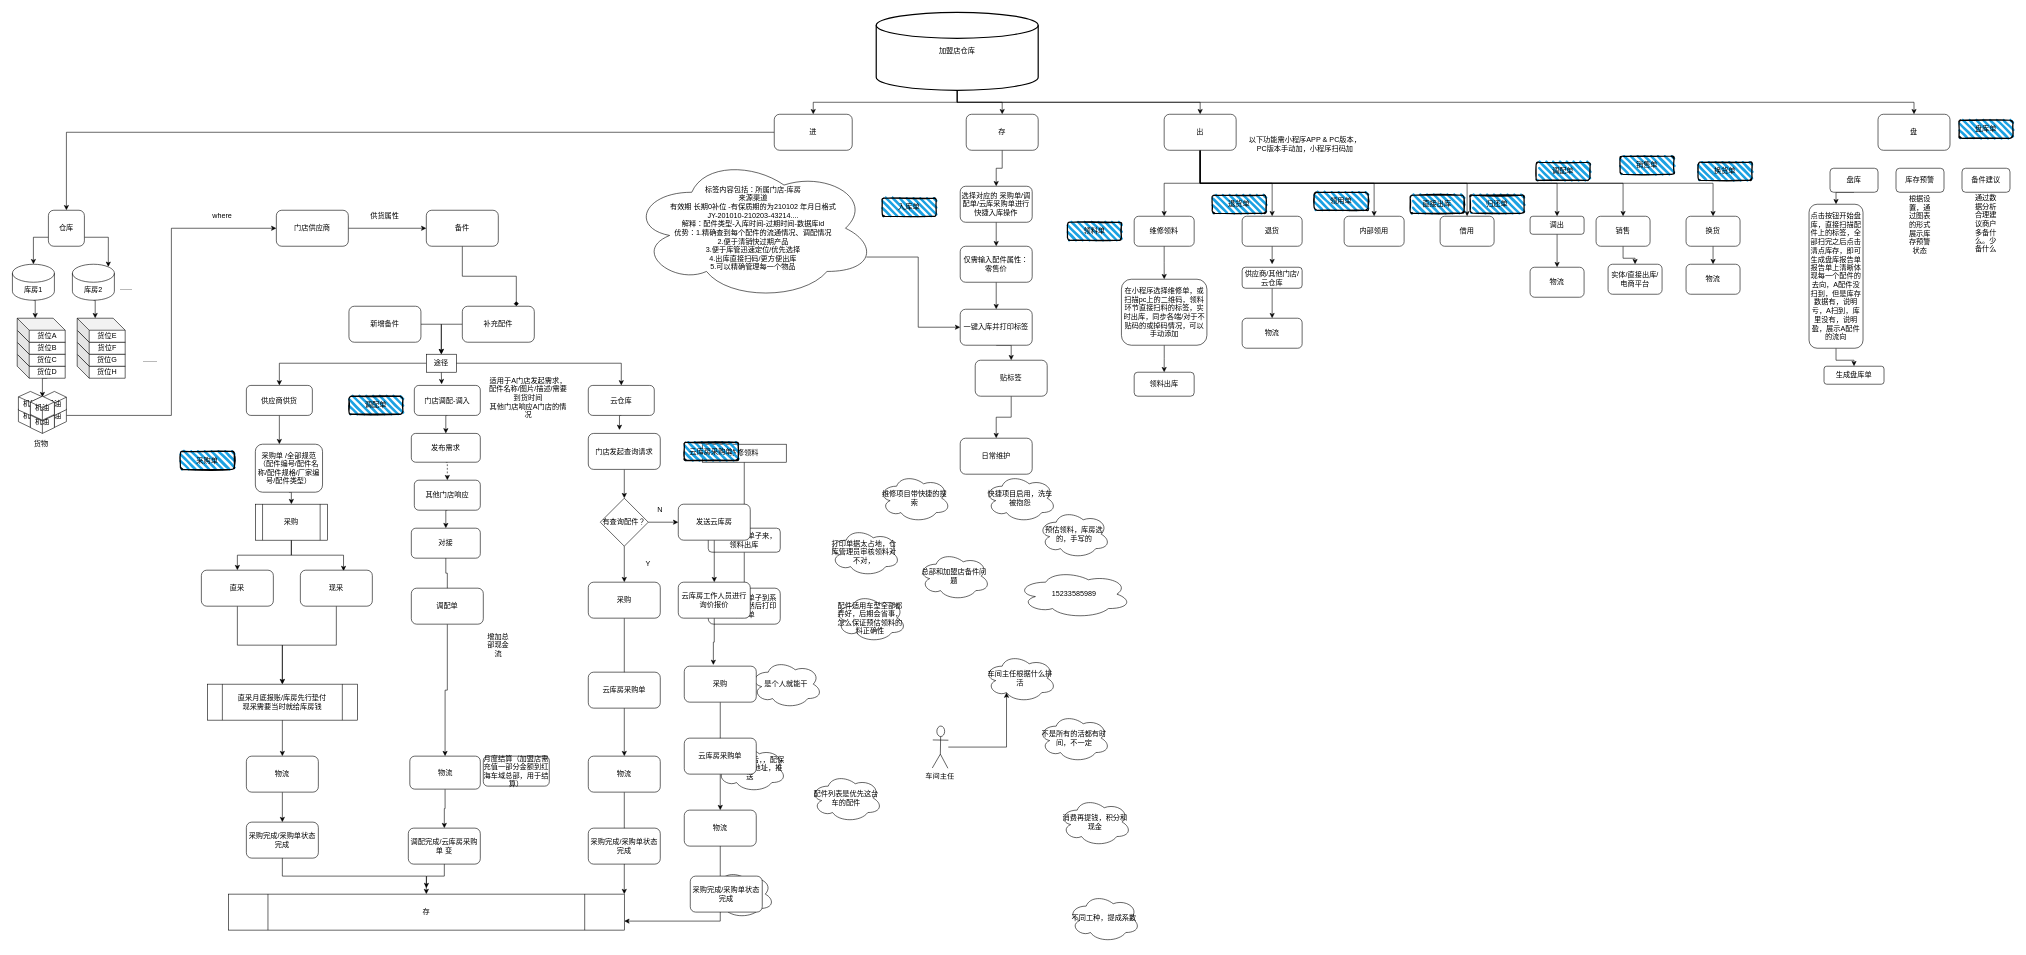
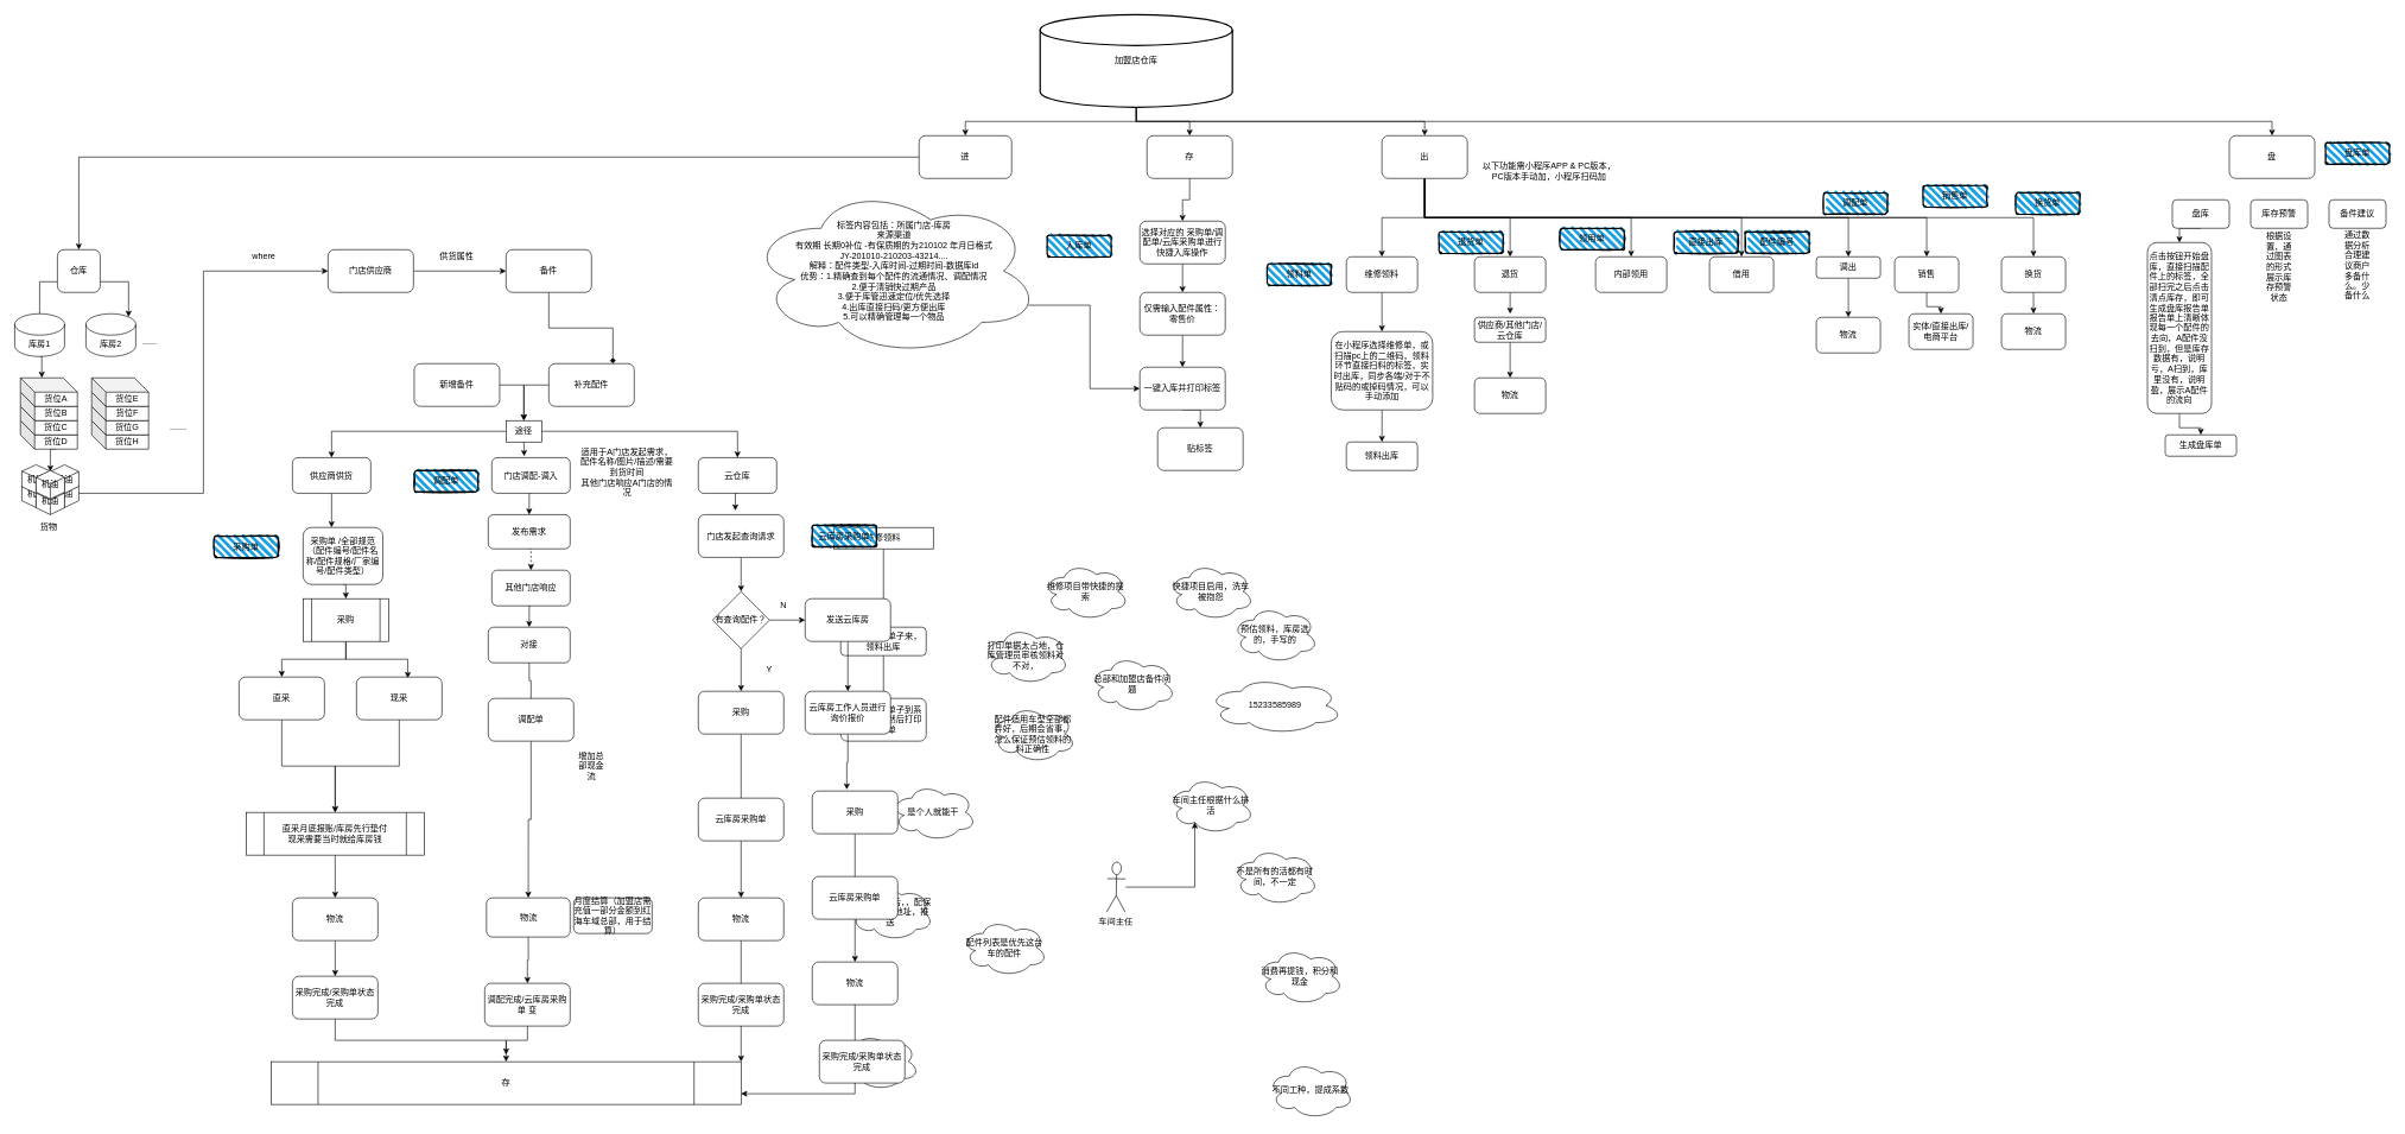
- <mxCell id="177" value="归还单" style="rounded=1;whiteSpace=wrap;html=1;strokeWidth=2;fillWeight=4;hachureGap=8;hachureAngle=45;fillColor=#1ba1e2;sketch=1;" vertex="1" parent="1"><mxGeometry x="2450" y="325" width="90" height="30" as="geometry" /></mxCell>
+ <mxCell id="177" value="配件编号" style="rounded=1;whiteSpace=wrap;html=1;strokeWidth=2;fillWeight=4;hachureGap=8;hachureAngle=45;fillColor=#1ba1e2;sketch=1;" vertex="1" parent="1"><mxGeometry x="2450" y="325" width="90" height="30" as="geometry" /></mxCell>
- <mxCell id="41" style="edgeStyle=orthogonalEdgeStyle;rounded=0;orthogonalLoop=1;jettySize=auto;html=1;exitX=0;exitY=0.75;exitDx=0;exitDy=0;" edge="1" parent="1" source="43" target="45"><mxGeometry relative="1" as="geometry" /></mxCell>
+ <mxCell id="41" style="edgeStyle=orthogonalEdgeStyle;rounded=0;orthogonalLoop=1;jettySize=auto;html=1;exitX=0;exitY=0.75;exitDx=0;exitDy=0;endArrow=none;" edge="1" parent="1" source="43" target="45"><mxGeometry relative="1" as="geometry" /></mxCell>
- <mxCell id="46" style="edgeStyle=orthogonalEdgeStyle;rounded=0;orthogonalLoop=1;jettySize=auto;html=1;exitX=0.5;exitY=1;exitDx=0;exitDy=0;exitPerimeter=0;entryX=0;entryY=0;entryDx=30;entryDy=0;entryPerimeter=0;" edge="1" parent="1" source="47" target="57"><mxGeometry relative="1" as="geometry" /></mxCell>
- <mxCell id="157" style="edgeStyle=orthogonalEdgeStyle;rounded=0;orthogonalLoop=1;jettySize=auto;html=1;exitX=0.5;exitY=1;exitDx=0;exitDy=0;entryX=0.5;entryY=0;entryDx=0;entryDy=0;" edge="1" parent="1" source="158" target="159"><mxGeometry relative="1" as="geometry" /></mxCell>
- <mxCell id="159" value="日常维护" style="rounded=1;whiteSpace=wrap;html=1;" vertex="1" parent="1"><mxGeometry x="1600" y="730" width="120" height="60" as="geometry" /></mxCell>
